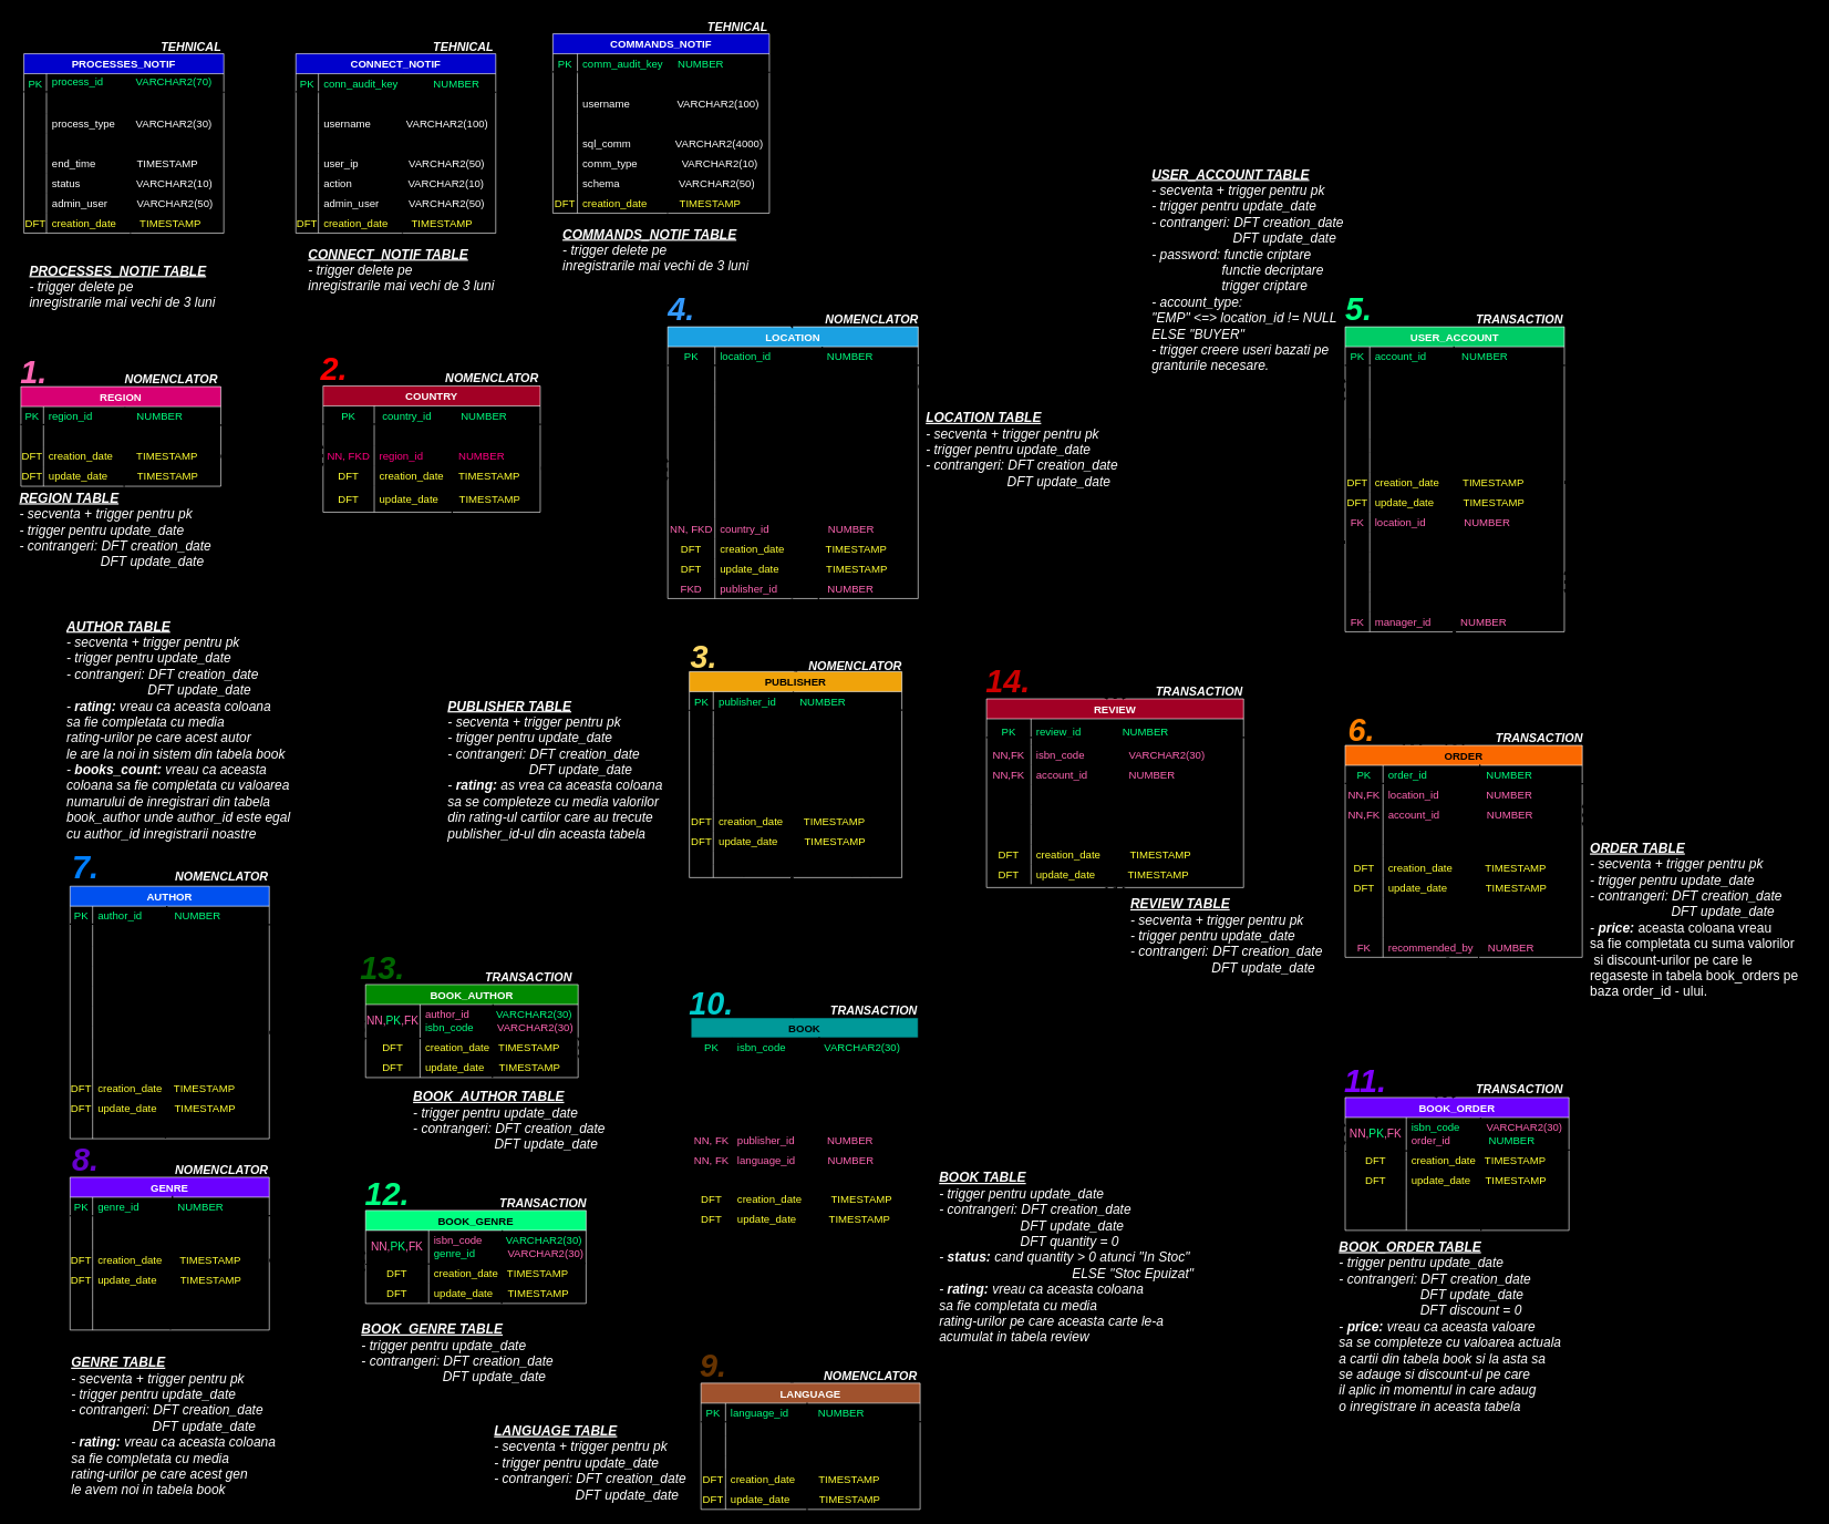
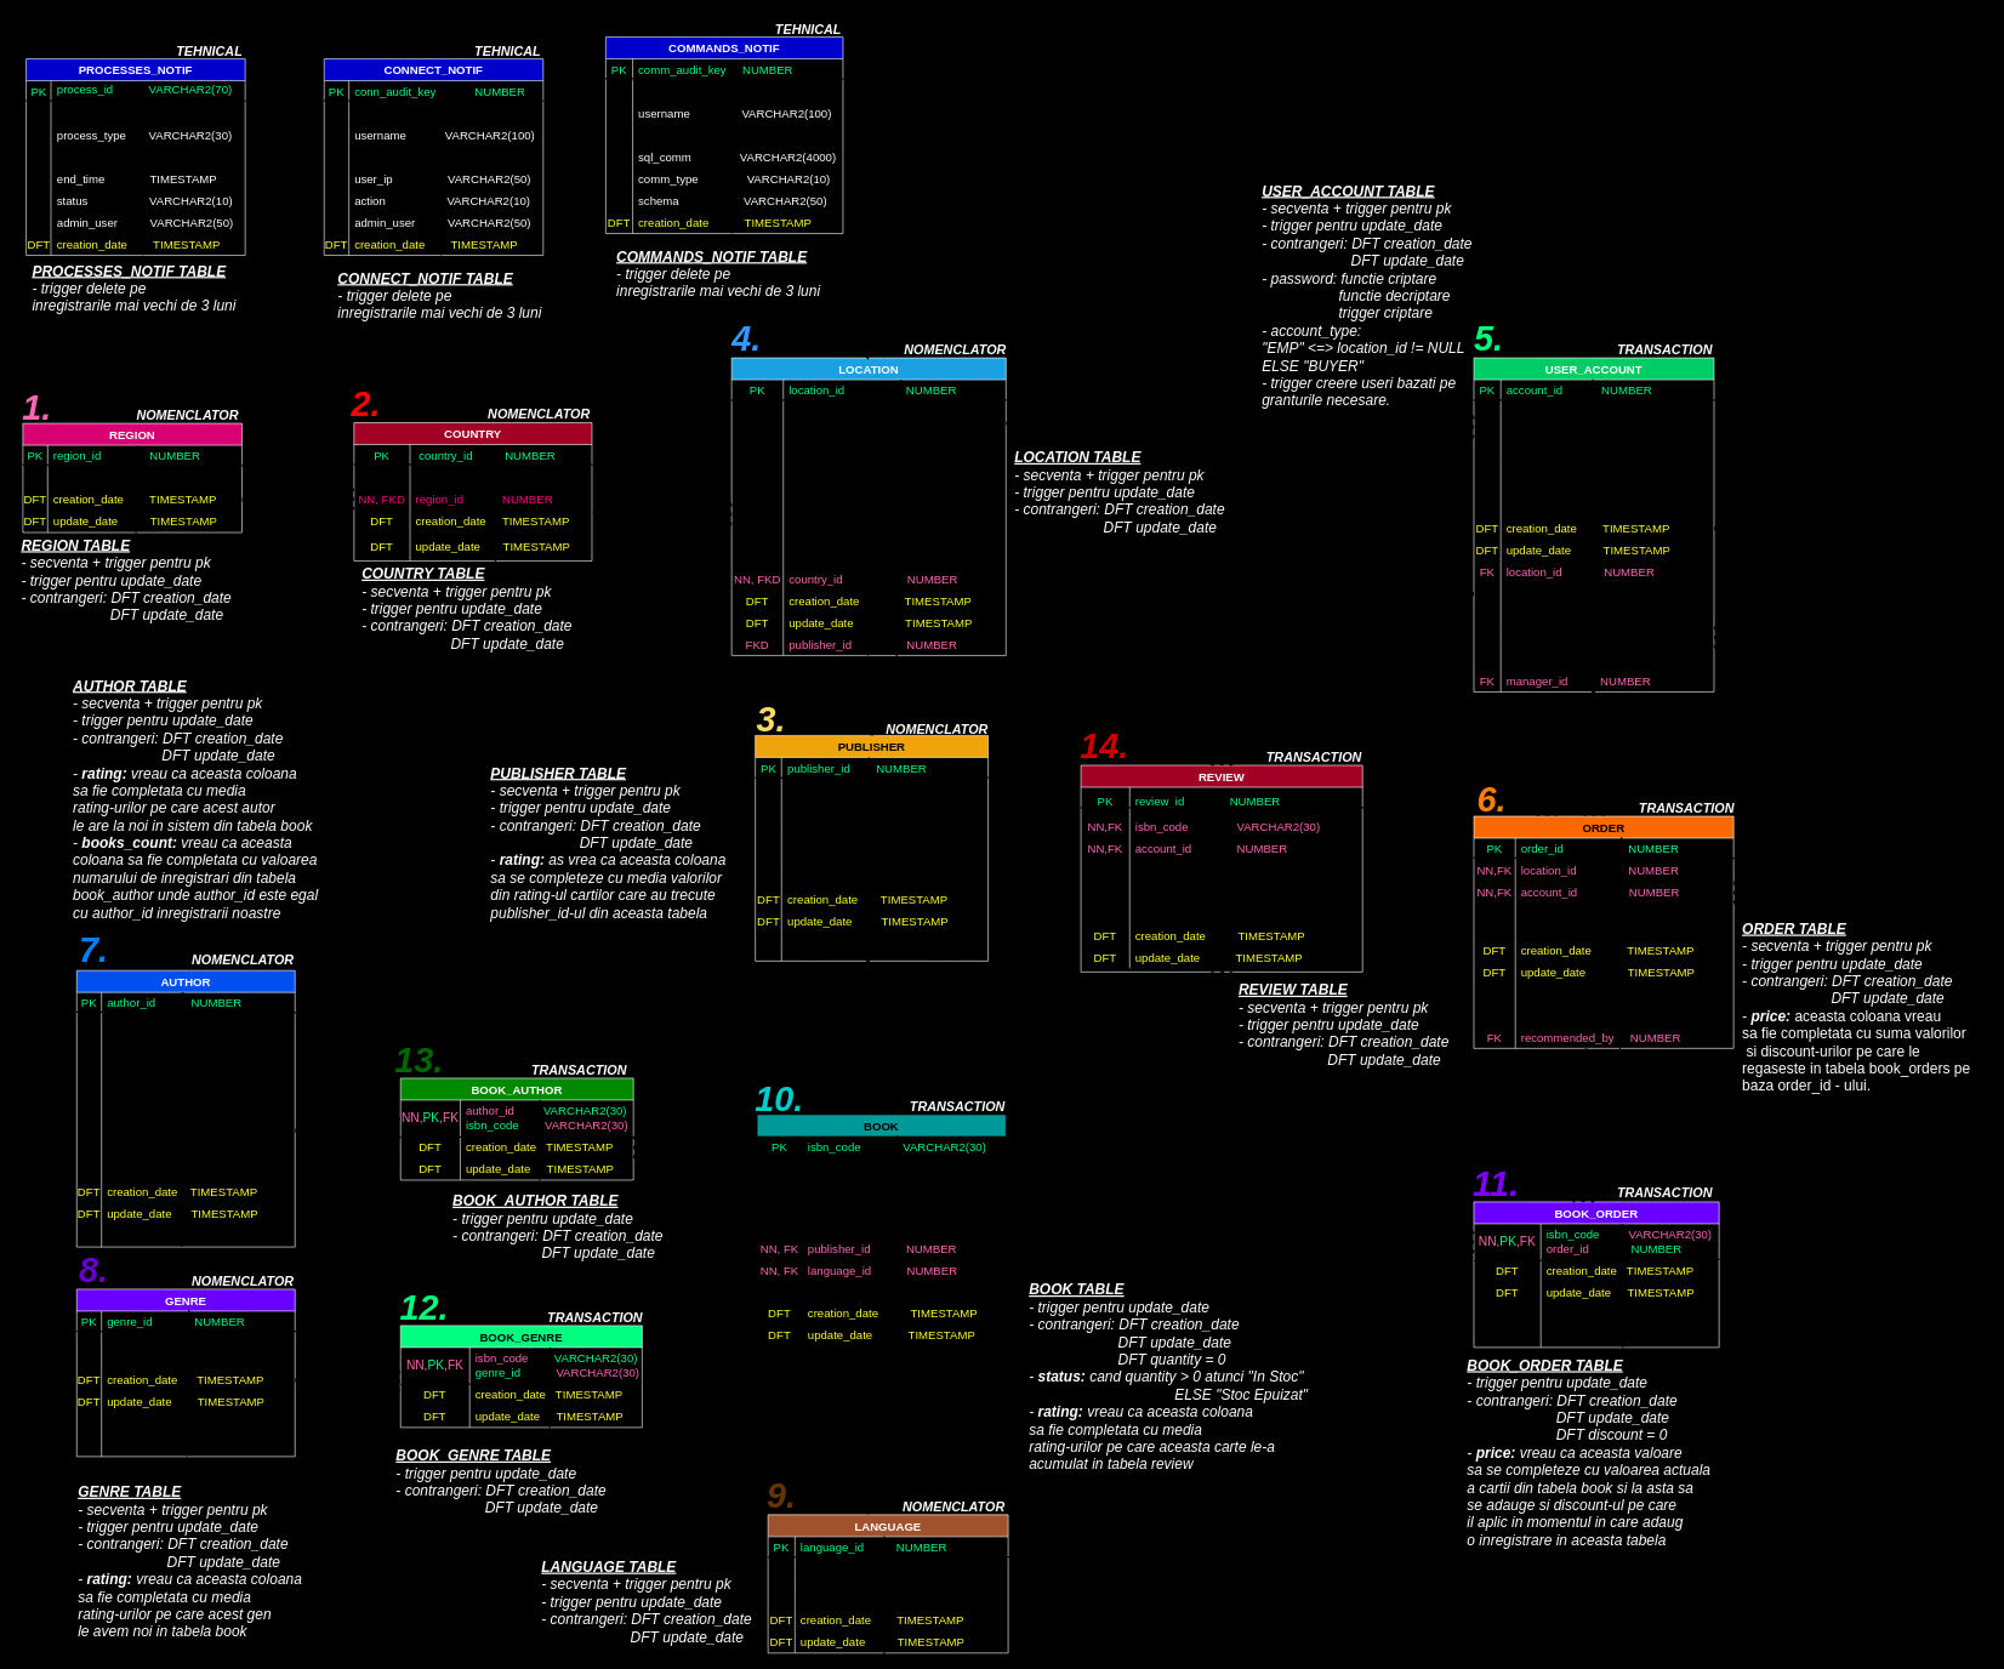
- <mxCell id="549" value="&lt;b style=&quot;font-size: 20px;&quot;&gt;&lt;font color=&quot;#ffffff&quot; style=&quot;font-size: 20px;&quot;&gt;&lt;i style=&quot;&quot;&gt;&lt;u style=&quot;&quot;&gt;PROCESSES_NOTIF TABLE&lt;/u&gt;&amp;nbsp;&lt;/i&gt;&lt;/font&gt;&lt;/b&gt;&lt;div style=&quot;font-size: 20px;&quot;&gt;&lt;i style=&quot;color: rgb(255, 255, 255); background-color: initial;&quot;&gt;- trigger delete pe&amp;nbsp;&lt;/i&gt;&lt;br&gt;&lt;/div&gt;&lt;div style=&quot;font-size: 20px;&quot;&gt;&lt;font color=&quot;#ffffff&quot; style=&quot;font-size: 20px;&quot;&gt;&lt;i style=&quot;&quot;&gt;inregistrarile mai vechi de 3 luni&lt;/i&gt;&lt;/font&gt;&lt;/div&gt;" style="text;html=1;align=left;verticalAlign=middle;resizable=0;points=[];autosize=1;strokeColor=none;fillColor=none;" vertex="1" parent="1"><mxGeometry x="42" y="385" width="300" height="90" as="geometry" /></mxCell>
+ <mxCell id="549" value="&lt;b style=&quot;font-size: 20px;&quot;&gt;&lt;font color=&quot;#ffffff&quot; style=&quot;font-size: 20px;&quot;&gt;&lt;i style=&quot;&quot;&gt;&lt;u style=&quot;&quot;&gt;PROCESSES_NOTIF TABLE&lt;/u&gt;&amp;nbsp;&lt;/i&gt;&lt;/font&gt;&lt;/b&gt;&lt;div style=&quot;font-size: 20px;&quot;&gt;&lt;i style=&quot;color: rgb(255, 255, 255); background-color: initial;&quot;&gt;- trigger delete pe&amp;nbsp;&lt;/i&gt;&lt;br&gt;&lt;/div&gt;&lt;div style=&quot;font-size: 20px;&quot;&gt;&lt;font color=&quot;#ffffff&quot; style=&quot;font-size: 20px;&quot;&gt;&lt;i style=&quot;&quot;&gt;inregistrarile mai vechi de 3 luni&lt;/i&gt;&lt;/font&gt;&lt;/div&gt;" style="text;html=1;align=left;verticalAlign=middle;resizable=0;points=[];autosize=1;strokeColor=none;fillColor=none;" vertex="1" parent="1"><mxGeometry x="42" y="350" width="300" height="90" as="geometry" /></mxCell>
+ <mxCell id="452" value="&lt;b style=&quot;font-size: 20px;&quot;&gt;&lt;font color=&quot;#ffffff&quot; style=&quot;font-size: 20px;&quot;&gt;&lt;i style=&quot;&quot;&gt;&lt;u style=&quot;&quot;&gt;COUNTRY TABLE&lt;/u&gt;&amp;nbsp;&lt;/i&gt;&lt;/font&gt;&lt;/b&gt;&lt;div style=&quot;font-size: 20px;&quot;&gt;&lt;div style=&quot;&quot;&gt;&lt;font color=&quot;#ffffff&quot; style=&quot;font-size: 20px;&quot;&gt;&lt;i style=&quot;&quot;&gt;- secventa + trigger pentru pk&lt;/i&gt;&lt;/font&gt;&lt;/div&gt;&lt;div style=&quot;&quot;&gt;&lt;font color=&quot;#ffffff&quot; style=&quot;font-size: 20px;&quot;&gt;&lt;i style=&quot;&quot;&gt;- trigger pentru update_date&lt;/i&gt;&lt;/font&gt;&lt;/div&gt;&lt;div style=&quot;&quot;&gt;&lt;font color=&quot;#ffffff&quot; style=&quot;font-size: 20px;&quot;&gt;&lt;i style=&quot;&quot;&gt;- contrangeri:&amp;nbsp;&lt;/i&gt;&lt;/font&gt;&lt;i style=&quot;color: rgb(255, 255, 255); background-color: initial;&quot;&gt;DFT creation_date&lt;/i&gt;&lt;/div&gt;&lt;div style=&quot;&quot;&gt;&lt;font color=&quot;#ffffff&quot; style=&quot;font-size: 20px;&quot;&gt;&lt;i style=&quot;&quot;&gt;&amp;nbsp; &amp;nbsp; &amp;nbsp; &amp;nbsp; &amp;nbsp; &amp;nbsp; &amp;nbsp; &amp;nbsp; &amp;nbsp; &amp;nbsp; &amp;nbsp; DFT update_date&lt;/i&gt;&lt;/font&gt;&lt;/div&gt;&lt;/div&gt;" style="text;html=1;align=left;verticalAlign=middle;resizable=0;points=[];autosize=1;strokeColor=none;fillColor=none;" parent="1" vertex="1"><mxGeometry x="494.5" y="770" width="310" height="130" as="geometry" /></mxCell>
